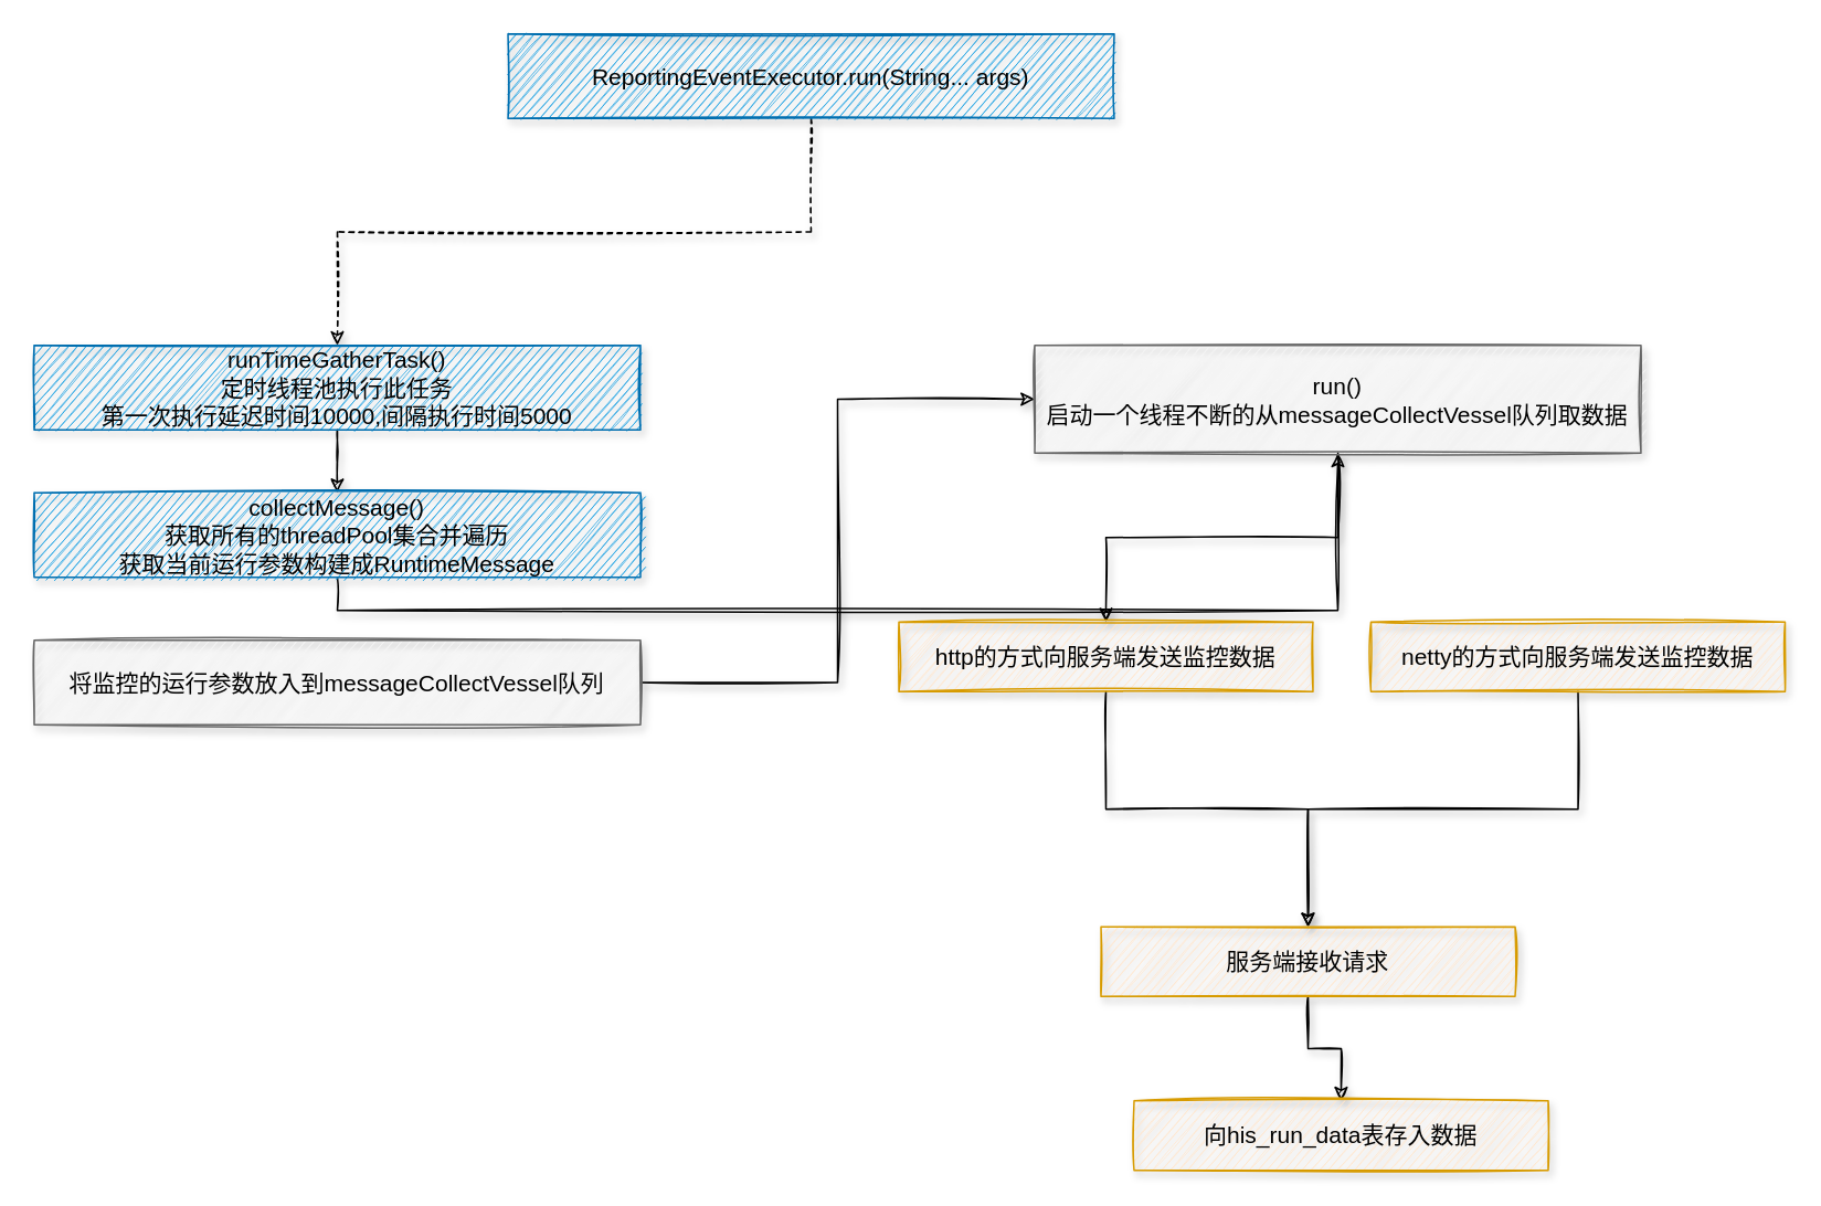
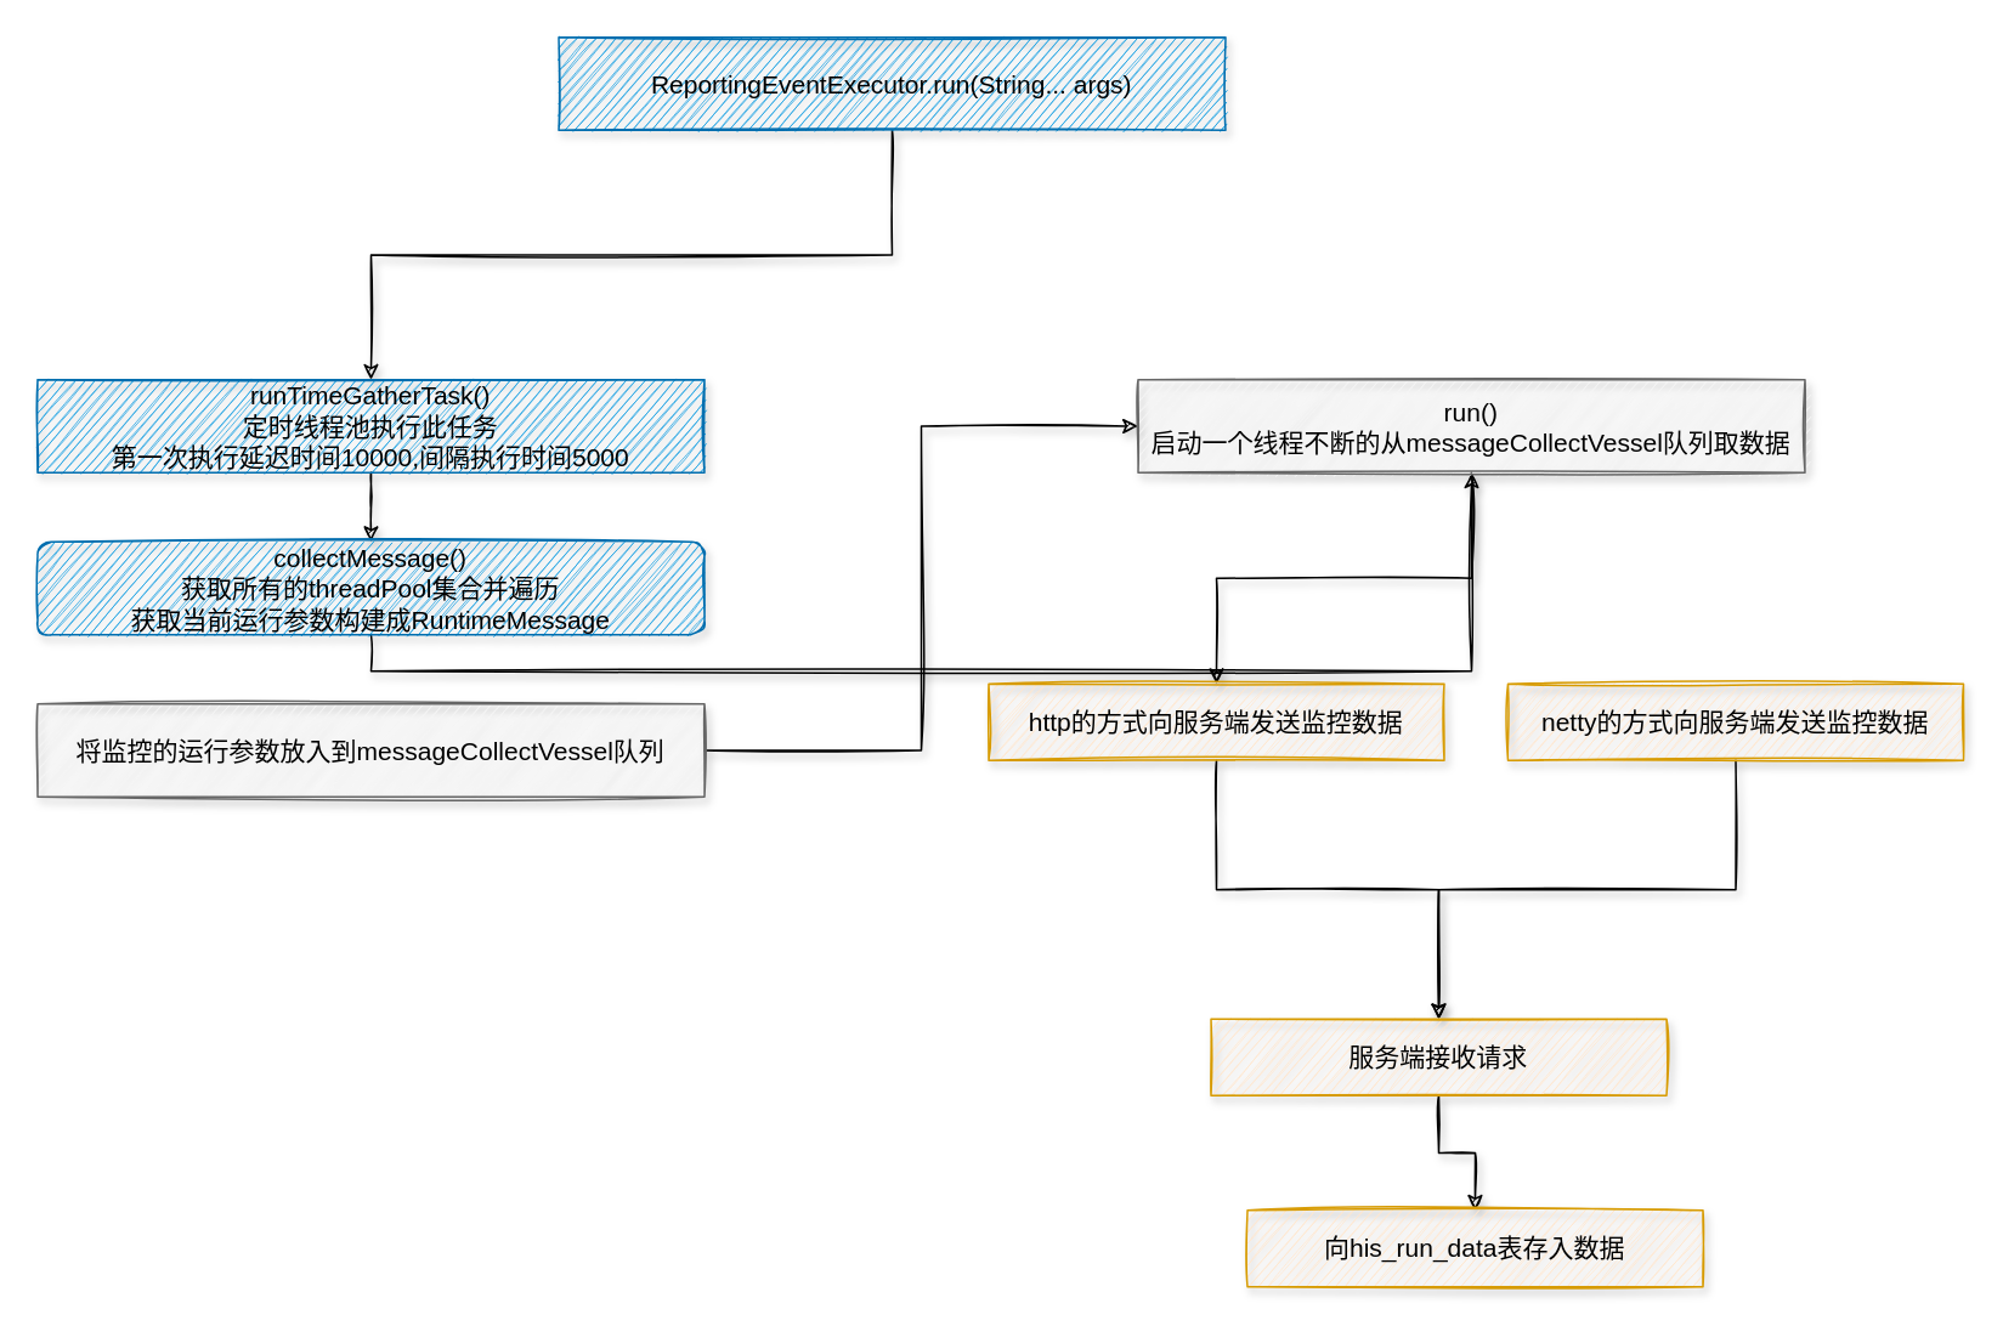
- <mxCell id="2" style="edgeStyle=orthogonalEdgeStyle;rounded=0;sketch=1;orthogonalLoop=1;jettySize=auto;html=1;exitX=0.5;exitY=1;exitDx=0;exitDy=0;entryX=0.5;entryY=0;entryDx=0;entryDy=0;shadow=1;fontSize=14;fontColor=#000000;dashed=1;" edge="1" parent="1" source="3" target="5"><mxGeometry relative="1" as="geometry" /></mxCell>
+ <mxCell id="2" style="edgeStyle=orthogonalEdgeStyle;rounded=0;sketch=1;orthogonalLoop=1;jettySize=auto;html=1;exitX=0.5;exitY=1;exitDx=0;exitDy=0;entryX=0.5;entryY=0;entryDx=0;entryDy=0;shadow=1;fontSize=14;fontColor=#000000;" edge="1" parent="1" source="3" target="5"><mxGeometry relative="1" as="geometry" /></mxCell>
- <mxCell id="11" value="&lt;font style=&quot;font-size: 14px;&quot; color=&quot;#000000&quot;&gt;run()&lt;br&gt;启动一个线程不断的从&lt;/font&gt;&lt;span style=&quot;color: rgb(0, 0, 0); font-size: 14px;&quot;&gt;messageCollectVessel队列取数据&lt;/span&gt;&lt;font style=&quot;font-size: 14px;&quot; color=&quot;#000000&quot;&gt;&lt;br&gt;&lt;/font&gt;" style="rounded=0;whiteSpace=wrap;html=1;shadow=1;sketch=1;fillColor=#f5f5f5;fontColor=#333333;strokeColor=#666666;" vertex="1" parent="1"><mxGeometry x="624" y="208" width="366" height="65" as="geometry" /></mxCell>
+ <mxCell id="11" value="&lt;font style=&quot;font-size: 14px;&quot; color=&quot;#000000&quot;&gt;run()&lt;br&gt;启动一个线程不断的从&lt;/font&gt;&lt;span style=&quot;color: rgb(0, 0, 0); font-size: 14px;&quot;&gt;messageCollectVessel队列取数据&lt;/span&gt;&lt;font style=&quot;font-size: 14px;&quot; color=&quot;#000000&quot;&gt;&lt;br&gt;&lt;/font&gt;" style="rounded=0;whiteSpace=wrap;html=1;shadow=1;sketch=1;fillColor=#f5f5f5;fontColor=#333333;strokeColor=#666666;" vertex="1" parent="1"><mxGeometry x="624" y="208" width="366" height="51" as="geometry" /></mxCell>
- <mxCell id="7" value="&lt;font color=&quot;#000000&quot;&gt;&lt;span style=&quot;font-size: 14px;&quot;&gt;collectMessage()&lt;/span&gt;&lt;br&gt;&lt;span style=&quot;font-size: 14px;&quot;&gt;获取所有的threadPool集合并遍历&lt;/span&gt;&lt;br&gt;&lt;span style=&quot;font-size: 14px;&quot;&gt;获取当前运行参数构建成RuntimeMessage&lt;/span&gt;&lt;br&gt;&lt;/font&gt;" style="rounded=0;whiteSpace=wrap;html=1;shadow=1;sketch=1;fillColor=#1ba1e2;fontColor=#ffffff;strokeColor=#006EAF;" vertex="1" parent="1"><mxGeometry x="20" y="297" width="366" height="51" as="geometry" /></mxCell>
+ <mxCell id="7" value="&lt;font color=&quot;#000000&quot;&gt;&lt;span style=&quot;font-size: 14px;&quot;&gt;collectMessage()&lt;/span&gt;&lt;br&gt;&lt;span style=&quot;font-size: 14px;&quot;&gt;获取所有的threadPool集合并遍历&lt;/span&gt;&lt;br&gt;&lt;span style=&quot;font-size: 14px;&quot;&gt;获取当前运行参数构建成RuntimeMessage&lt;/span&gt;&lt;br&gt;&lt;/font&gt;" style="whiteSpace=wrap;html=1;shadow=1;sketch=1;fillColor=#1ba1e2;fontColor=#ffffff;strokeColor=#006EAF;rounded=1;" vertex="1" parent="1"><mxGeometry x="20" y="297" width="366" height="51" as="geometry" /></mxCell>
